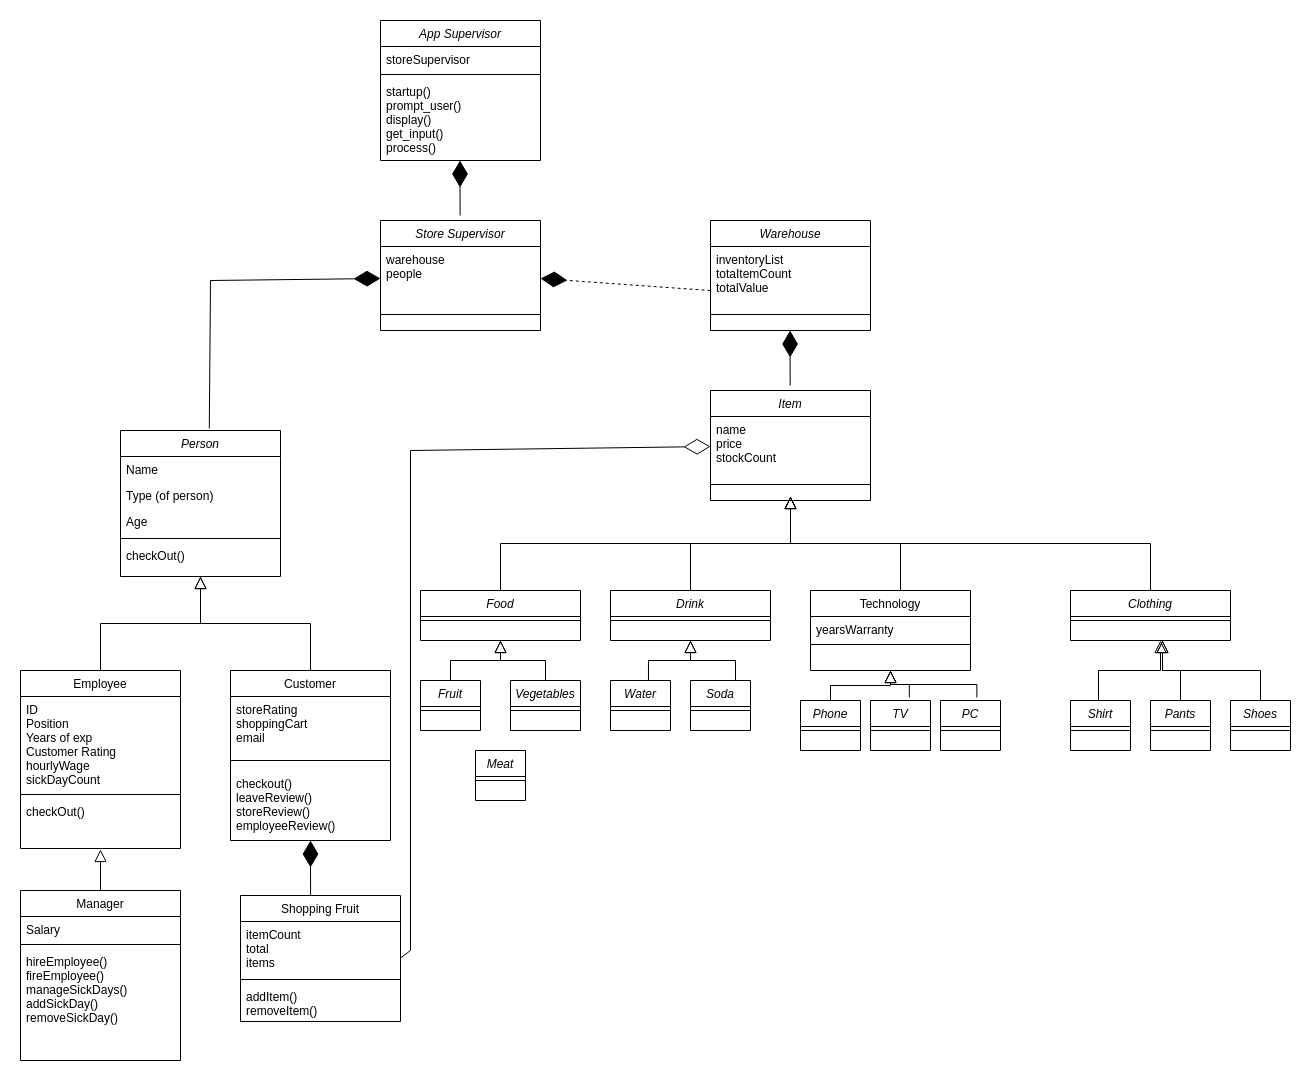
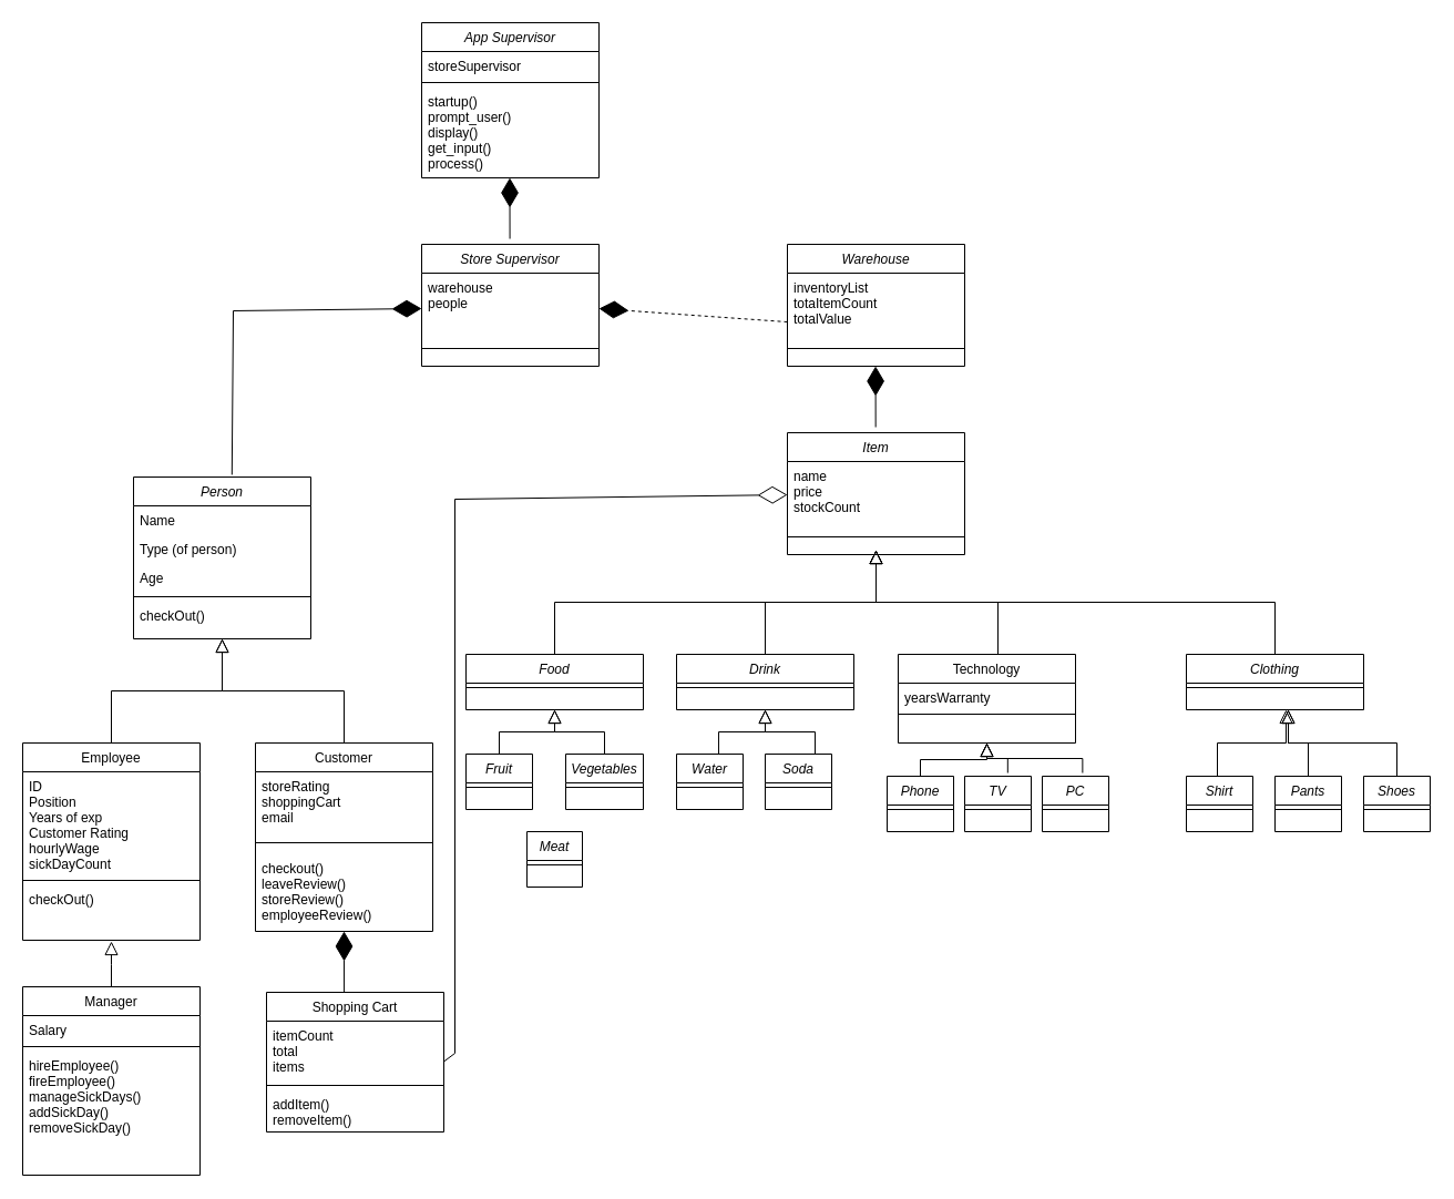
- <mxCell id="23" value="Shopping Fruit" style="swimlane;fontStyle=0;align=center;verticalAlign=top;childLayout=stackLayout;horizontal=1;startSize=26;horizontalStack=0;resizeParent=1;resizeLast=0;collapsible=1;marginBottom=0;rounded=0;shadow=0;strokeWidth=1;" parent="1" vertex="1"><mxGeometry x="240" y="895" width="160" height="126" as="geometry"><mxRectangle x="340" y="380" width="170" height="26" as="alternateBounds" /></mxGeometry></mxCell>
+ <mxCell id="23" value="Shopping Cart" style="swimlane;fontStyle=0;align=center;verticalAlign=top;childLayout=stackLayout;horizontal=1;startSize=26;horizontalStack=0;resizeParent=1;resizeLast=0;collapsible=1;marginBottom=0;rounded=0;shadow=0;strokeWidth=1;" parent="1" vertex="1"><mxGeometry x="240" y="895" width="160" height="126" as="geometry"><mxRectangle x="340" y="380" width="170" height="26" as="alternateBounds" /></mxGeometry></mxCell>
